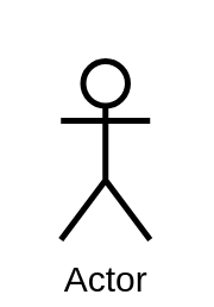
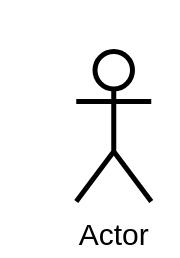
- <mxCell id="2" value="Actor" style="shape=umlActor;verticalLabelPosition=bottom;verticalAlign=top;html=1;outlineConnect=0;strokeWidth=2;perimeterSpacing=0;shadow=0;" vertex="1" parent="1"><mxGeometry x="20" y="20" width="30" height="60" as="geometry" /></mxCell>
+ <mxCell id="2" value="Actor" style="shape=umlActor;verticalLabelPosition=bottom;verticalAlign=top;html=1;outlineConnect=0;strokeWidth=2;perimeterSpacing=0;shadow=0;" vertex="1" parent="1"><mxGeometry x="30" y="20" width="30" height="60" as="geometry" /></mxCell>
